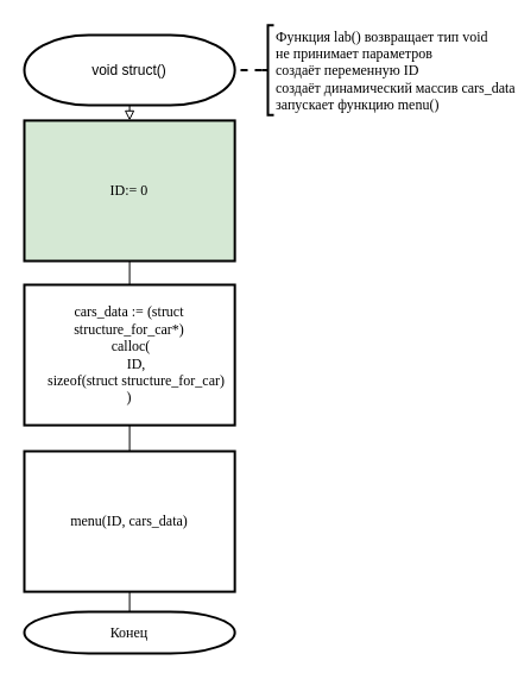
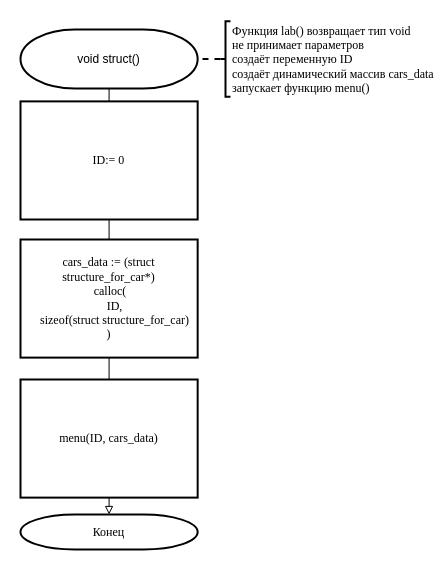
- <mxCell id="2" style="edgeStyle=orthogonalEdgeStyle;rounded=0;orthogonalLoop=1;jettySize=auto;html=1;exitX=0.5;exitY=1;exitDx=0;exitDy=0;exitPerimeter=0;entryX=0.5;entryY=0;entryDx=0;entryDy=0;endArrow=block;endFill=0;strokeWidth=1;fontFamily=Times New Roman;" parent="1" source="3" target="5" edge="1"><mxGeometry relative="1" as="geometry" /></mxCell>
+ <mxCell id="2" style="edgeStyle=orthogonalEdgeStyle;rounded=0;orthogonalLoop=1;jettySize=auto;html=1;exitX=0.5;exitY=1;exitDx=0;exitDy=0;exitPerimeter=0;entryX=0.5;entryY=0;entryDx=0;entryDy=0;endArrow=none;endFill=0;strokeWidth=1;fontFamily=Times New Roman;" parent="1" source="3" target="5" edge="1"><mxGeometry relative="1" as="geometry" /></mxCell>
- <mxCell id="5" value="&lt;font face=&quot;Times New Roman&quot; style=&quot;font-size: 12px&quot;&gt;ID:= 0&lt;/font&gt;" style="rounded=0;whiteSpace=wrap;html=1;absoluteArcSize=1;arcSize=14;strokeWidth=2;fillColor=#d5e8d4;" parent="1" vertex="1"><mxGeometry x="20" y="100.89" width="177.165" height="118.11" as="geometry" /></mxCell>
+ <mxCell id="5" value="&lt;font face=&quot;Times New Roman&quot; style=&quot;font-size: 12px&quot;&gt;ID:= 0&lt;/font&gt;" style="rounded=0;whiteSpace=wrap;html=1;absoluteArcSize=1;arcSize=14;strokeWidth=2;" parent="1" vertex="1"><mxGeometry x="20" y="100.89" width="177.165" height="118.11" as="geometry" /></mxCell>
- <mxCell id="8" style="edgeStyle=orthogonalEdgeStyle;rounded=0;orthogonalLoop=1;jettySize=auto;html=1;exitX=0.5;exitY=1;exitDx=0;exitDy=0;entryX=0.5;entryY=0;entryDx=0;entryDy=0;entryPerimeter=0;endArrow=none;endFill=0;strokeWidth=1;fontFamily=Times New Roman;" parent="1" source="9" target="10" edge="1"><mxGeometry relative="1" as="geometry" /></mxCell>
+ <mxCell id="8" style="edgeStyle=orthogonalEdgeStyle;rounded=0;orthogonalLoop=1;jettySize=auto;html=1;exitX=0.5;exitY=1;exitDx=0;exitDy=0;entryX=0.5;entryY=0;entryDx=0;entryDy=0;entryPerimeter=0;endArrow=block;endFill=0;strokeWidth=1;fontFamily=Times New Roman;" parent="1" source="9" target="10" edge="1"><mxGeometry relative="1" as="geometry" /></mxCell>
